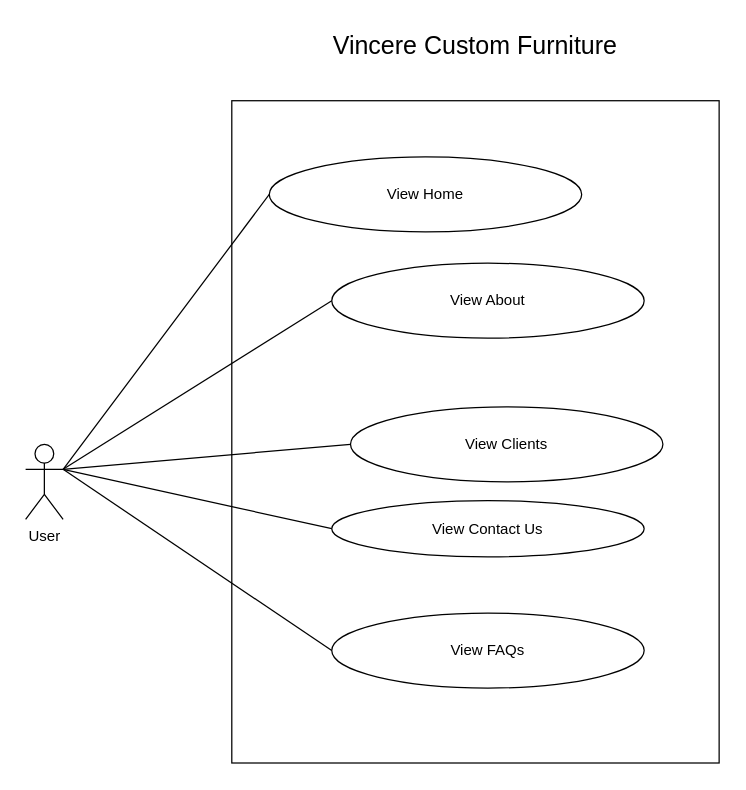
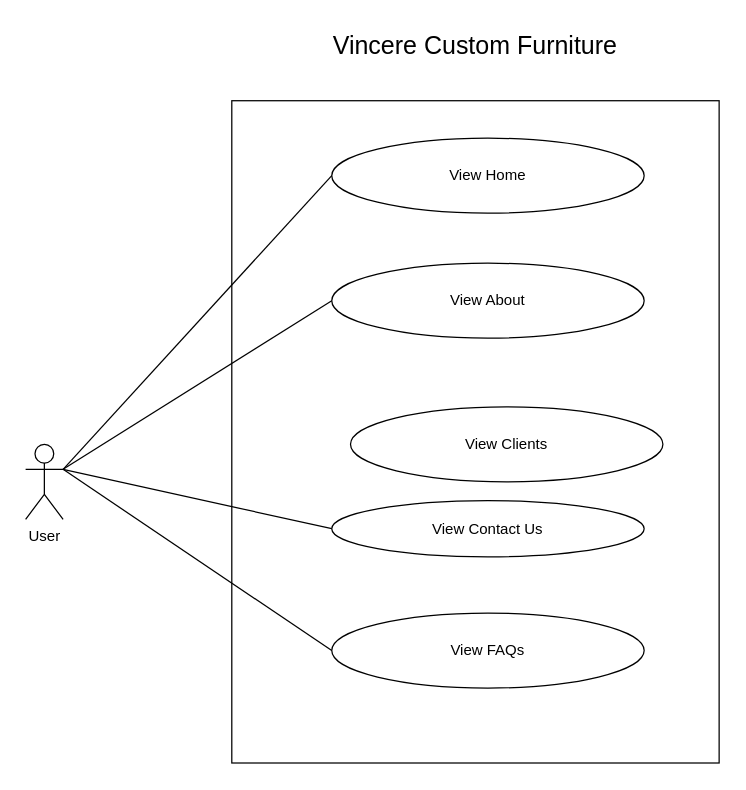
- <mxCell id="4" value="View Home" style="ellipse;whiteSpace=wrap;html=1;" vertex="1" parent="1"><mxGeometry x="215" y="125" width="250" height="60" as="geometry" /></mxCell>
+ <mxCell id="4" value="View Home" style="ellipse;whiteSpace=wrap;html=1;" vertex="1" parent="1"><mxGeometry x="265" y="110" width="250" height="60" as="geometry" /></mxCell>
- <mxCell id="11" value="" style="endArrow=none;html=1;entryX=0;entryY=0.5;entryDx=0;entryDy=0;exitX=1;exitY=0.333;exitDx=0;exitDy=0;exitPerimeter=0;" edge="1" parent="1" source="3" target="8"><mxGeometry width="50" height="50" relative="1" as="geometry"><mxPoint x="55" y="290" as="sourcePoint" /><mxPoint x="275" y="250" as="targetPoint" /></mxGeometry></mxCell>
